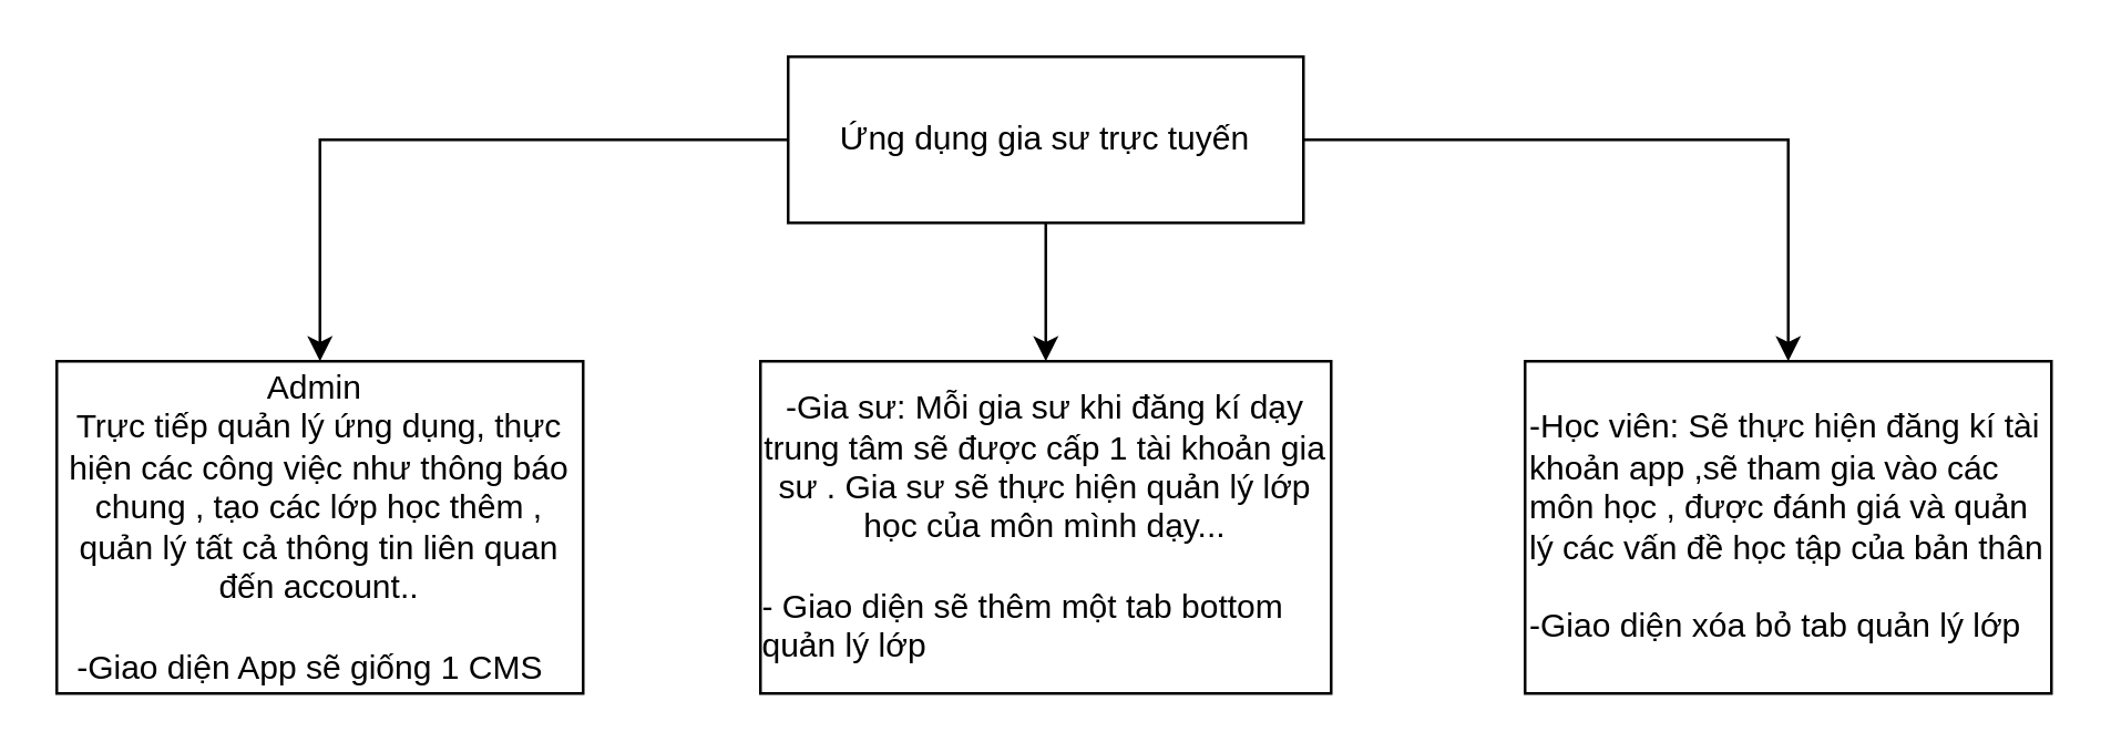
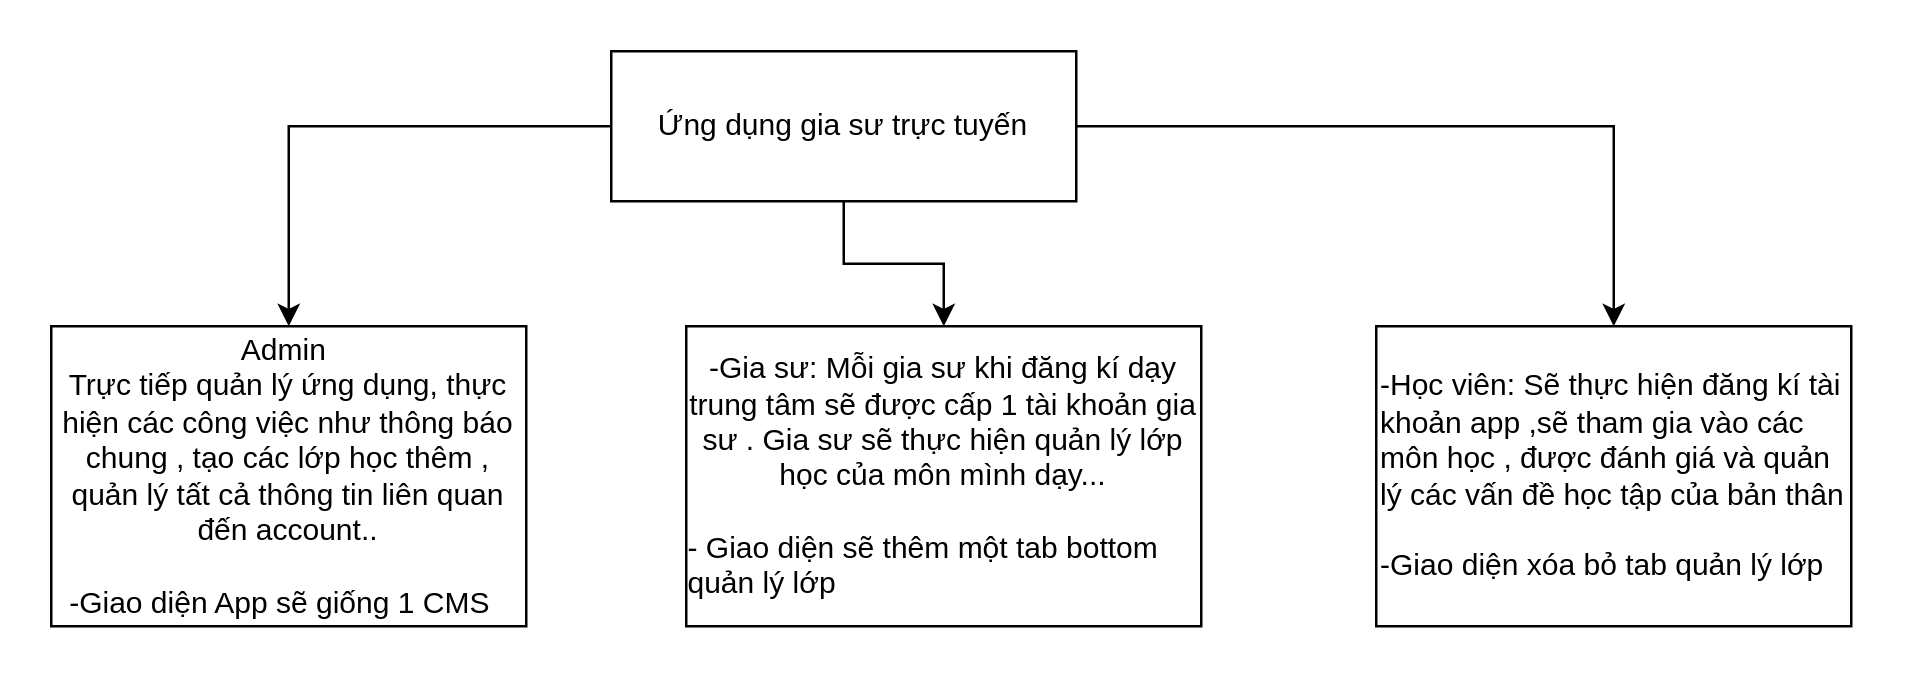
- <mxCell id="5" value="Ứng dụng gia sư trực tuyến" style="rounded=0;whiteSpace=wrap;html=1;" vertex="1" parent="1"><mxGeometry x="284" y="20" width="186" height="60" as="geometry" /></mxCell>
+ <mxCell id="5" value="Ứng dụng gia sư trực tuyến" style="rounded=0;whiteSpace=wrap;html=1;" vertex="1" parent="1"><mxGeometry x="244" y="20" width="186" height="60" as="geometry" /></mxCell>
